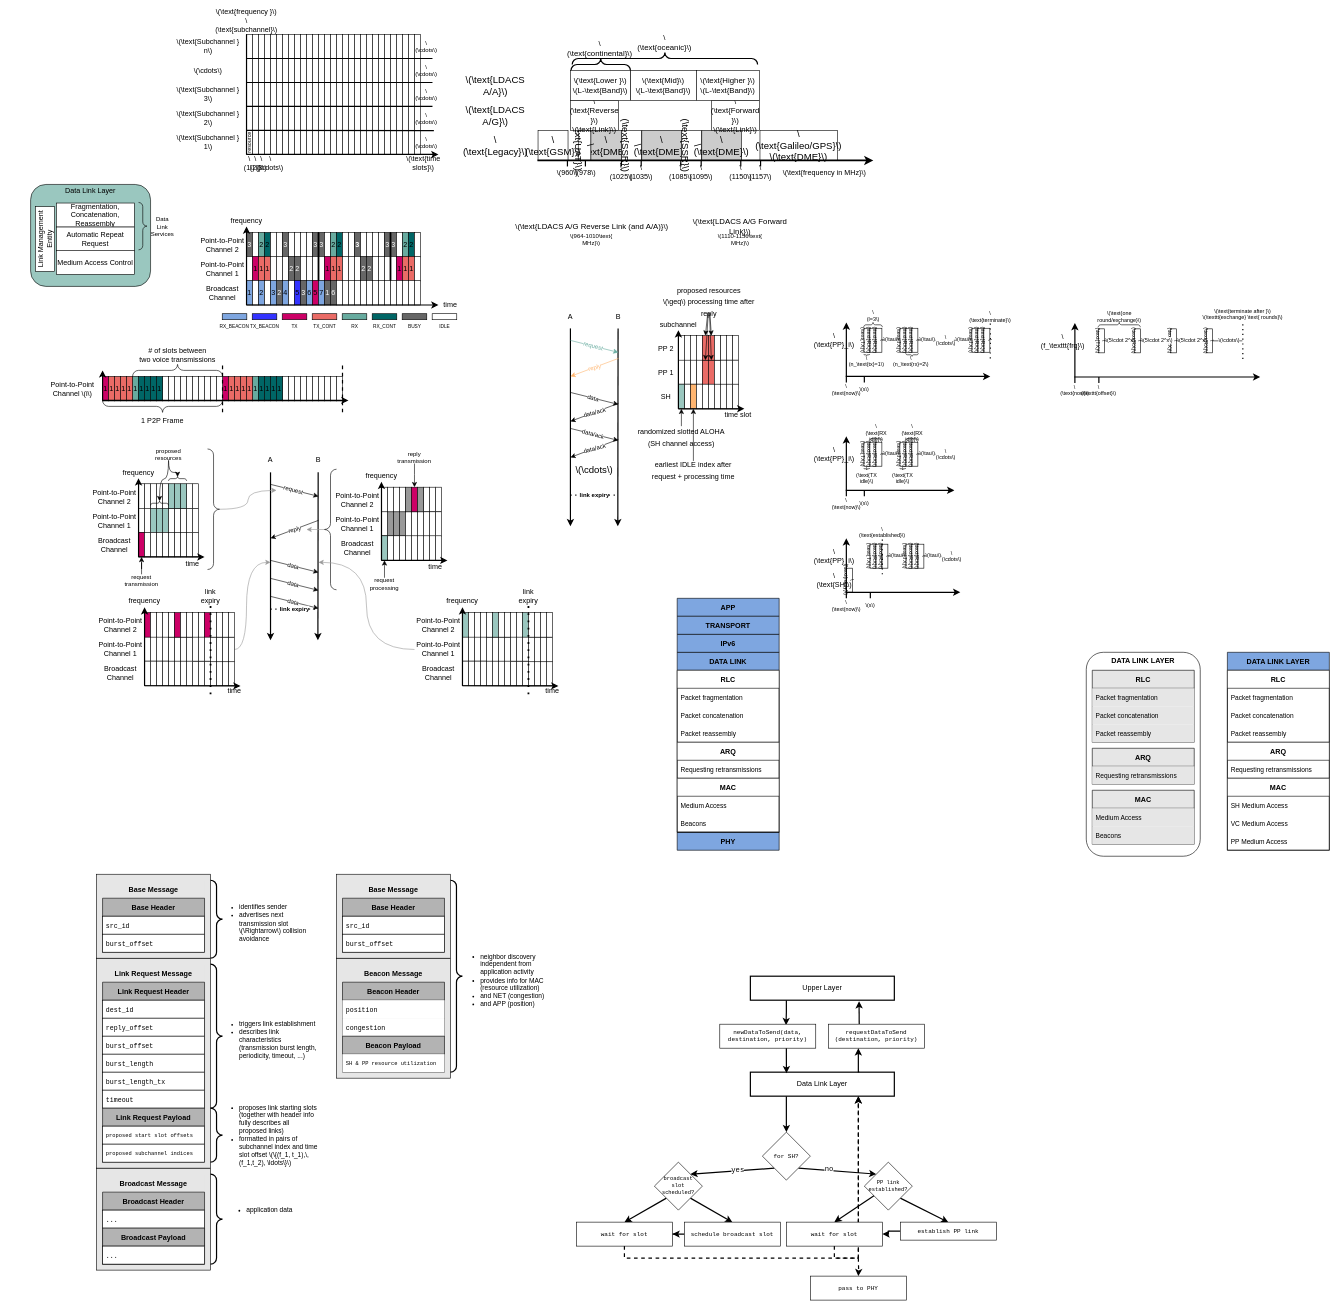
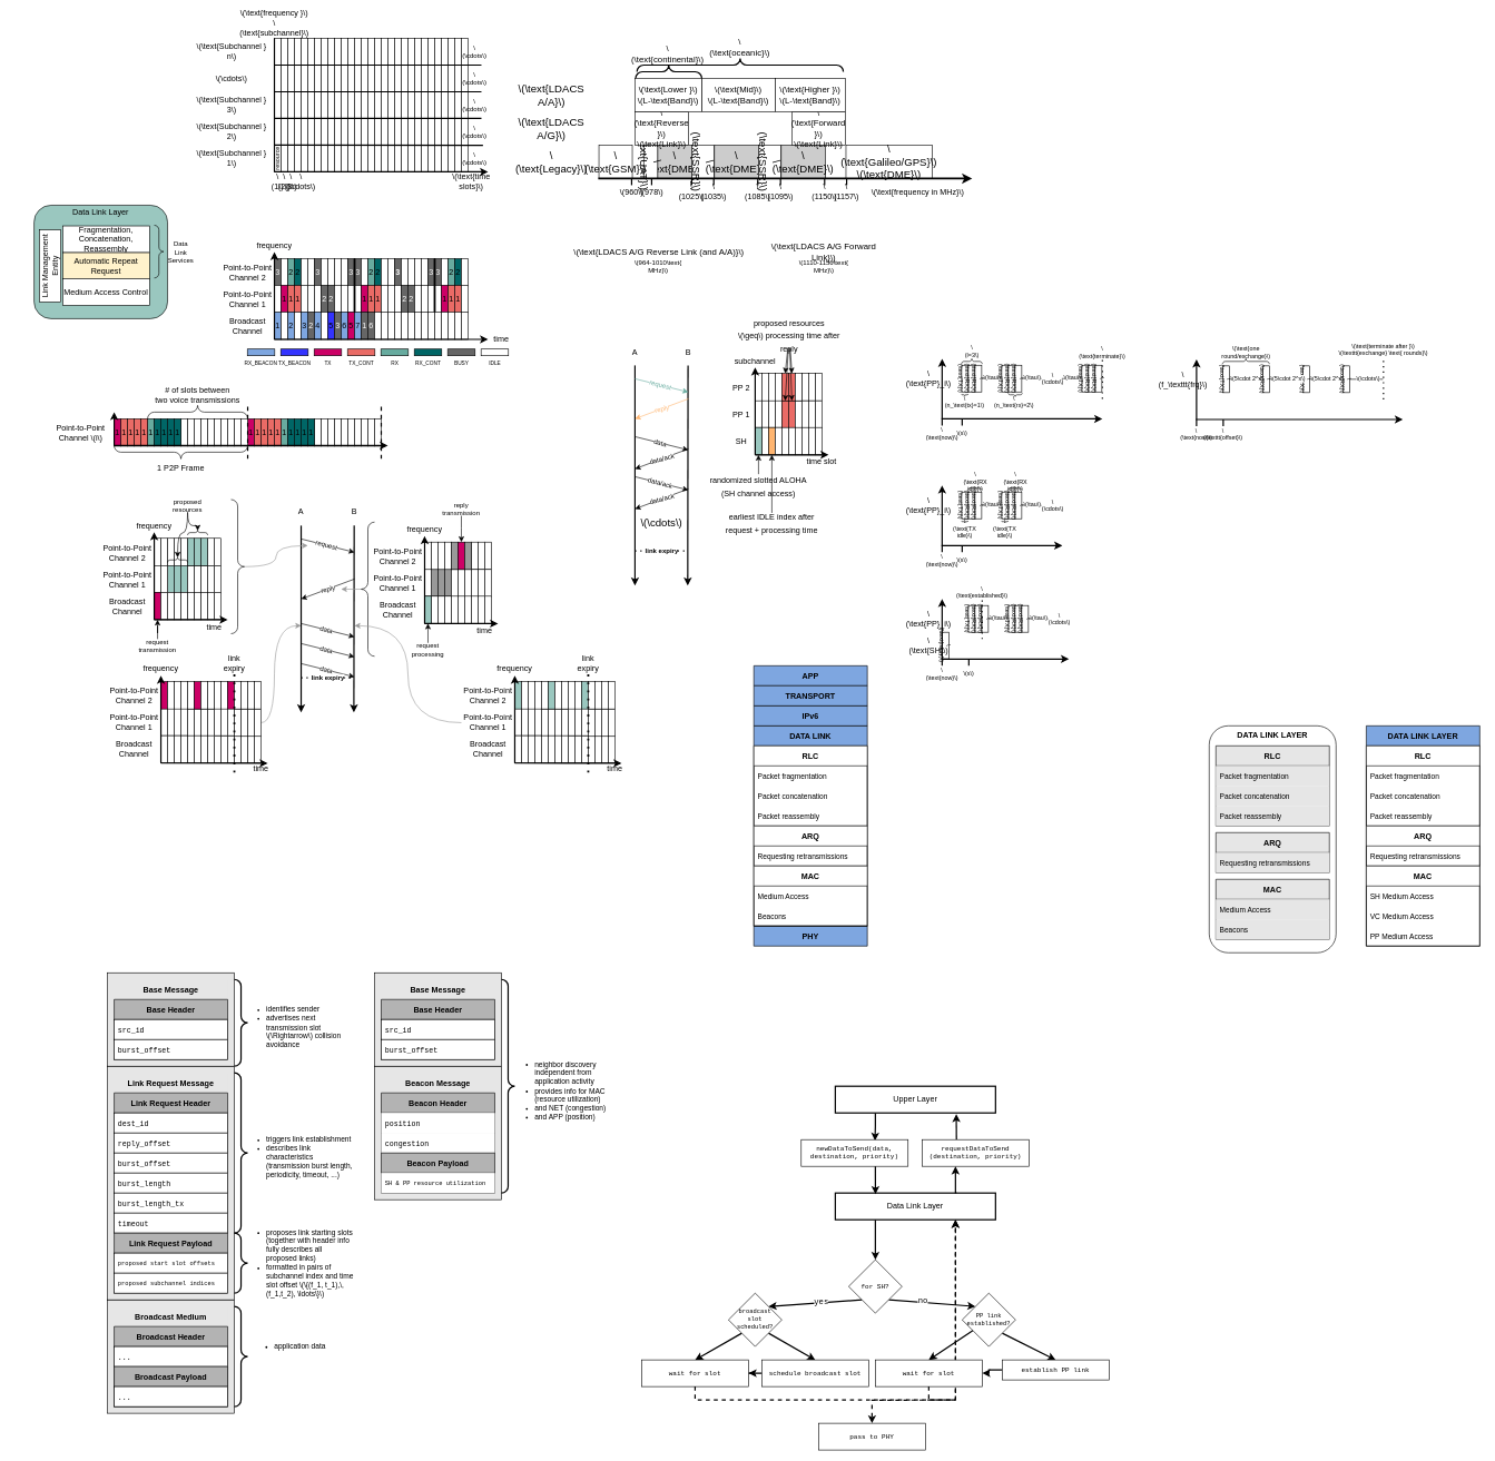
- <mxCell id="320" value="Automatic Repeat Request" style="rounded=0;whiteSpace=wrap;html=1;" parent="1" vertex="1"><mxGeometry x="93" y="378" width="130" height="40" as="geometry" /></mxCell>
+ <mxCell id="320" value="Automatic Repeat Request" style="rounded=0;whiteSpace=wrap;html=1;fillColor=#fff2cc;" parent="1" vertex="1"><mxGeometry x="93" y="378" width="130" height="40" as="geometry" /></mxCell>
- <mxCell id="702" value="Broadcast Message" style="swimlane;fontStyle=1;childLayout=stackLayout;horizontal=1;startSize=30;horizontalStack=0;resizeParent=1;resizeParentMax=0;resizeLast=0;collapsible=1;marginBottom=0;fillColor=#E6E6E6;strokeColor=none;" parent="1" vertex="1"><mxGeometry x="170" y="1957" width="170" height="150" as="geometry" /></mxCell>
+ <mxCell id="702" value="Broadcast Medium" style="swimlane;fontStyle=1;childLayout=stackLayout;horizontal=1;startSize=30;horizontalStack=0;resizeParent=1;resizeParentMax=0;resizeLast=0;collapsible=1;marginBottom=0;fillColor=#E6E6E6;strokeColor=none;" parent="1" vertex="1"><mxGeometry x="170" y="1957" width="170" height="150" as="geometry" /></mxCell>
- <mxCell id="749" value="pass to PHY" style="rounded=0;whiteSpace=wrap;html=1;fontFamily=Courier New;fontSize=10;strokeColor=#000000;strokeWidth=1;" parent="1" vertex="1"><mxGeometry x="1350" y="2127" width="160" height="40" as="geometry" /></mxCell>
+ <mxCell id="749" value="pass to PHY" style="rounded=0;whiteSpace=wrap;html=1;fontFamily=Courier New;fontSize=10;strokeColor=#000000;strokeWidth=1;" parent="1" vertex="1"><mxGeometry x="1225" y="2132" width="160" height="40" as="geometry" /></mxCell>
